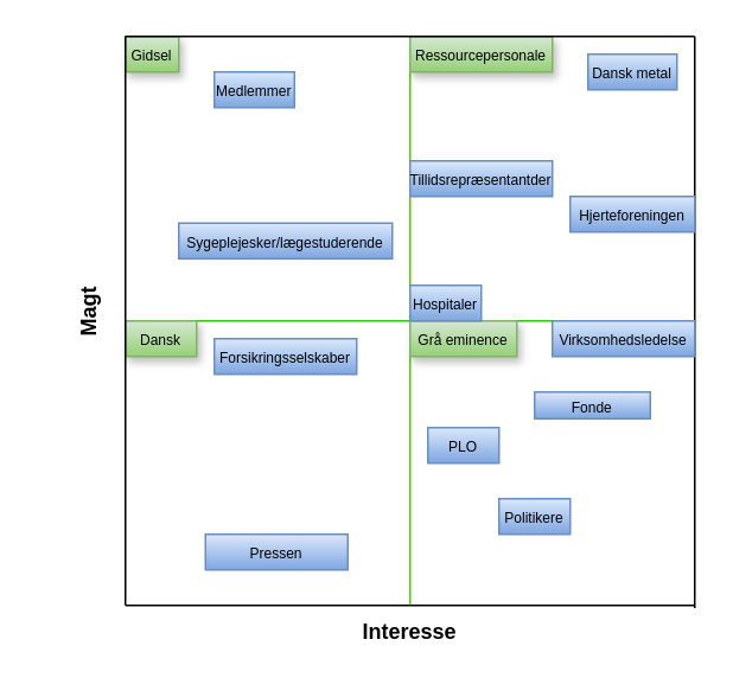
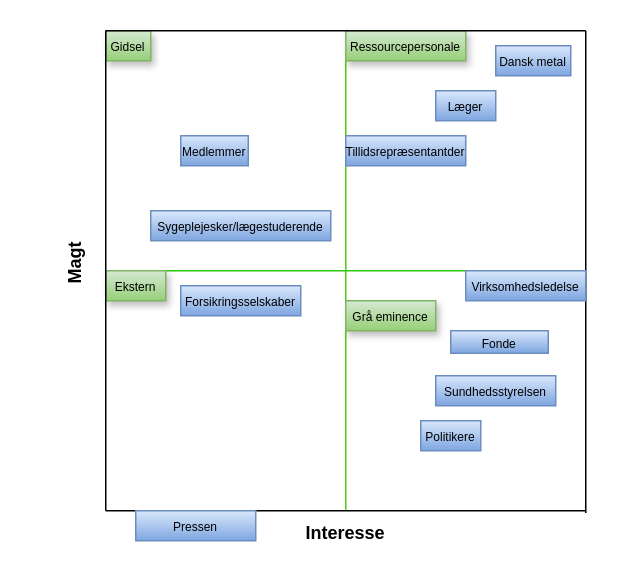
- <mxCell id="13" value="&lt;font style=&quot;font-size: 8px;&quot;&gt;Medlemmer&lt;/font&gt;" style="text;html=1;whiteSpace=wrap;strokeColor=#6c8ebf;fillColor=#dae8fc;align=center;verticalAlign=middle;rounded=0;gradientColor=#7ea6e0;" vertex="1" parent="1"><mxGeometry x="120" y="40" width="45" height="20" as="geometry" /></mxCell>
+ <mxCell id="13" value="&lt;font style=&quot;font-size: 8px;&quot;&gt;Medlemmer&lt;/font&gt;" style="text;html=1;whiteSpace=wrap;strokeColor=#6c8ebf;fillColor=#dae8fc;align=center;verticalAlign=middle;rounded=0;gradientColor=#7ea6e0;" vertex="1" parent="1"><mxGeometry x="120" y="90" width="45" height="20" as="geometry" /></mxCell>
+ <mxCell id="14" value="&lt;font style=&quot;font-size: 8px;&quot;&gt;Læger&lt;/font&gt;" style="text;html=1;whiteSpace=wrap;strokeColor=#6c8ebf;fillColor=#dae8fc;align=center;verticalAlign=middle;rounded=0;gradientColor=#7ea6e0;" vertex="1" parent="1"><mxGeometry x="290" y="60" width="40" height="20" as="geometry" /></mxCell>
- <mxCell id="21" value="&lt;span style=&quot;font-size: 8px;&quot;&gt;Hjerteforeningen&lt;/span&gt;" style="text;html=1;whiteSpace=wrap;strokeColor=#6c8ebf;fillColor=#dae8fc;align=center;verticalAlign=middle;rounded=0;gradientColor=#7ea6e0;" vertex="1" parent="1"><mxGeometry x="320" y="110" width="70" height="20" as="geometry" /></mxCell>
- <mxCell id="15" value="&lt;span style=&quot;font-size: 8px;&quot;&gt;Sygeplejesker/lægestuderende&lt;/span&gt;" style="text;html=1;whiteSpace=wrap;strokeColor=#6c8ebf;fillColor=#dae8fc;align=center;verticalAlign=middle;rounded=0;gradientColor=#7ea6e0;" vertex="1" parent="1"><mxGeometry x="100" y="125" width="120" height="20" as="geometry" /></mxCell>
+ <mxCell id="15" value="&lt;span style=&quot;font-size: 8px;&quot;&gt;Sygeplejesker/lægestuderende&lt;/span&gt;" style="text;html=1;whiteSpace=wrap;strokeColor=#6c8ebf;fillColor=#dae8fc;align=center;verticalAlign=middle;rounded=0;gradientColor=#7ea6e0;" vertex="1" parent="1"><mxGeometry x="100" y="140" width="120" height="20" as="geometry" /></mxCell>
- <mxCell id="19" value="&lt;span style=&quot;font-size: 8px;&quot;&gt;Hospitaler&lt;/span&gt;" style="text;html=1;whiteSpace=wrap;strokeColor=#6c8ebf;fillColor=#dae8fc;align=center;verticalAlign=middle;rounded=0;gradientColor=#7ea6e0;" vertex="1" parent="1"><mxGeometry x="230" y="160" width="40" height="20" as="geometry" /></mxCell>
- <mxCell id="7" value="&lt;span style=&quot;font-size: 8px;&quot;&gt;Dansk&lt;/span&gt;" style="text;html=1;whiteSpace=wrap;strokeColor=#82b366;fillColor=#d5e8d4;align=center;verticalAlign=middle;rounded=0;shadow=1;gradientColor=#97d077;" vertex="1" parent="1"><mxGeometry x="70" y="180" width="40" height="20" as="geometry" /></mxCell>
+ <mxCell id="7" value="&lt;span style=&quot;font-size: 8px;&quot;&gt;Ekstern&lt;/span&gt;" style="text;html=1;whiteSpace=wrap;strokeColor=#82b366;fillColor=#d5e8d4;align=center;verticalAlign=middle;rounded=0;shadow=1;gradientColor=#97d077;" vertex="1" parent="1"><mxGeometry x="70" y="180" width="40" height="20" as="geometry" /></mxCell>
- <mxCell id="6" value="&lt;span style=&quot;font-size: 8px;&quot;&gt;Grå eminence&lt;/span&gt;" style="text;html=1;whiteSpace=wrap;strokeColor=#82b366;fillColor=#d5e8d4;align=center;verticalAlign=middle;rounded=0;shadow=1;gradientColor=#97d077;" vertex="1" parent="1"><mxGeometry x="230" y="180" width="60" height="20" as="geometry" /></mxCell>
+ <mxCell id="6" value="&lt;span style=&quot;font-size: 8px;&quot;&gt;Grå eminence&lt;/span&gt;" style="text;html=1;whiteSpace=wrap;strokeColor=#82b366;fillColor=#d5e8d4;align=center;verticalAlign=middle;rounded=0;shadow=1;gradientColor=#97d077;" vertex="1" parent="1"><mxGeometry x="230" y="200" width="60" height="20" as="geometry" /></mxCell>
- <mxCell id="25" value="&lt;span style=&quot;font-size: 8px;&quot;&gt;PLO&lt;/span&gt;" style="text;html=1;whiteSpace=wrap;strokeColor=#6c8ebf;fillColor=#dae8fc;align=center;verticalAlign=middle;rounded=0;gradientColor=#7ea6e0;" vertex="1" parent="1"><mxGeometry x="240" y="240" width="40" height="20" as="geometry" /></mxCell>
+ <mxCell id="27" value="&lt;span style=&quot;font-size: 8px;&quot;&gt;Sundhedsstyrelsen&lt;/span&gt;" style="text;html=1;whiteSpace=wrap;strokeColor=#6c8ebf;fillColor=#dae8fc;align=center;verticalAlign=middle;rounded=0;gradientColor=#7ea6e0;" vertex="1" parent="1"><mxGeometry x="290" y="250" width="80" height="20" as="geometry" /></mxCell>
- <mxCell id="18" value="&lt;span style=&quot;font-size: 8px;&quot;&gt;Pressen&lt;/span&gt;" style="text;html=1;whiteSpace=wrap;strokeColor=#6c8ebf;fillColor=#dae8fc;align=center;verticalAlign=middle;rounded=0;gradientColor=#7ea6e0;" vertex="1" parent="1"><mxGeometry x="115" y="300" width="80" height="20" as="geometry" /></mxCell>
+ <mxCell id="18" value="&lt;span style=&quot;font-size: 8px;&quot;&gt;Pressen&lt;/span&gt;" style="text;html=1;whiteSpace=wrap;strokeColor=#6c8ebf;fillColor=#dae8fc;align=center;verticalAlign=middle;rounded=0;gradientColor=#7ea6e0;" vertex="1" parent="1"><mxGeometry x="90" y="340" width="80" height="20" as="geometry" /></mxCell>
